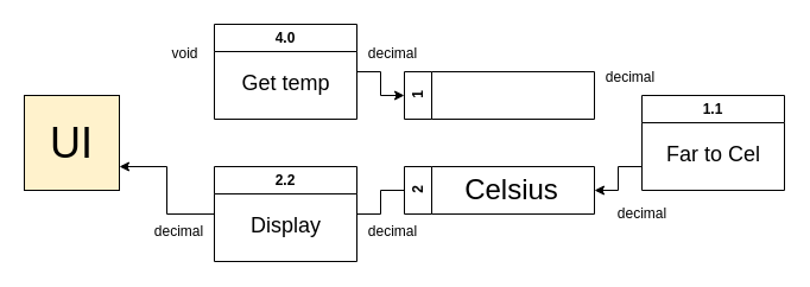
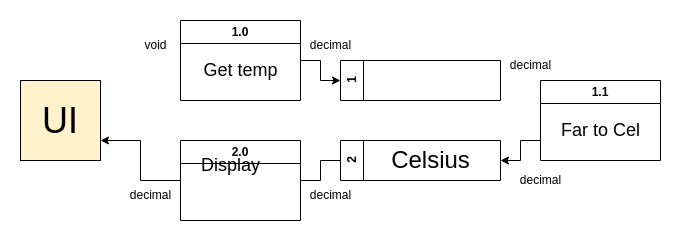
- <mxCell id="4" value="4.0" style="swimlane;whiteSpace=wrap;html=1;container=0;" vertex="1" parent="1"><mxGeometry x="180" y="20" width="120" height="80" as="geometry" /></mxCell>
+ <mxCell id="4" value="1.0" style="swimlane;whiteSpace=wrap;html=1;container=0;" vertex="1" parent="1"><mxGeometry x="180" y="20" width="120" height="80" as="geometry" /></mxCell>
- <mxCell id="7" value="2.2" style="swimlane;whiteSpace=wrap;html=1;container=0;" vertex="1" parent="1"><mxGeometry x="180" y="140" width="120" height="80" as="geometry" /></mxCell>
+ <mxCell id="7" value="2.0" style="swimlane;whiteSpace=wrap;html=1;container=0;" vertex="1" parent="1"><mxGeometry x="180" y="140" width="120" height="80" as="geometry" /></mxCell>
- <mxCell id="8" value="&lt;span style=&quot;font-size: 18px;&quot;&gt;Display&lt;/span&gt;" style="text;html=1;align=center;verticalAlign=middle;resizable=0;points=[];autosize=1;strokeColor=none;fillColor=none;container=0;" vertex="1" parent="7"><mxGeometry x="20" y="30.002" width="80" height="40" as="geometry" /></mxCell>
+ <mxCell id="8" value="&lt;span style=&quot;font-size: 18px;&quot;&gt;Display&lt;/span&gt;" style="text;html=1;align=center;verticalAlign=middle;resizable=0;points=[];autosize=1;strokeColor=none;fillColor=none;container=0;" vertex="1" parent="7"><mxGeometry x="10" y="5.002" width="80" height="40" as="geometry" /></mxCell>
